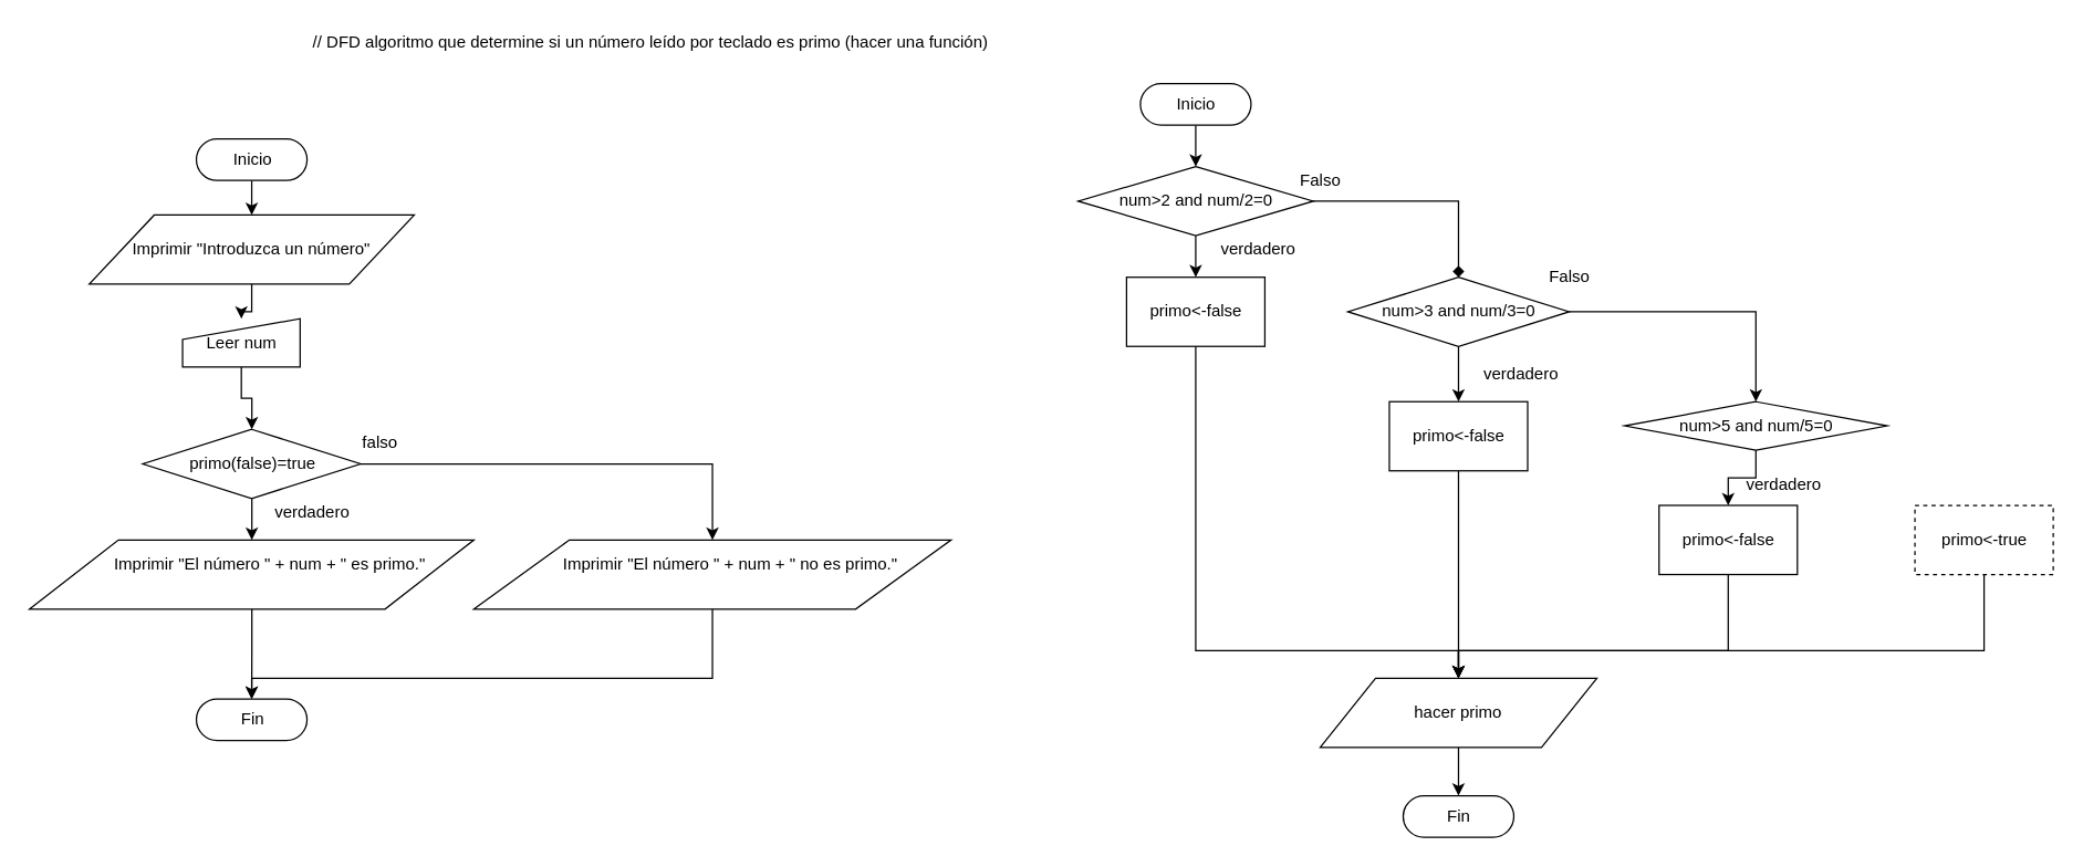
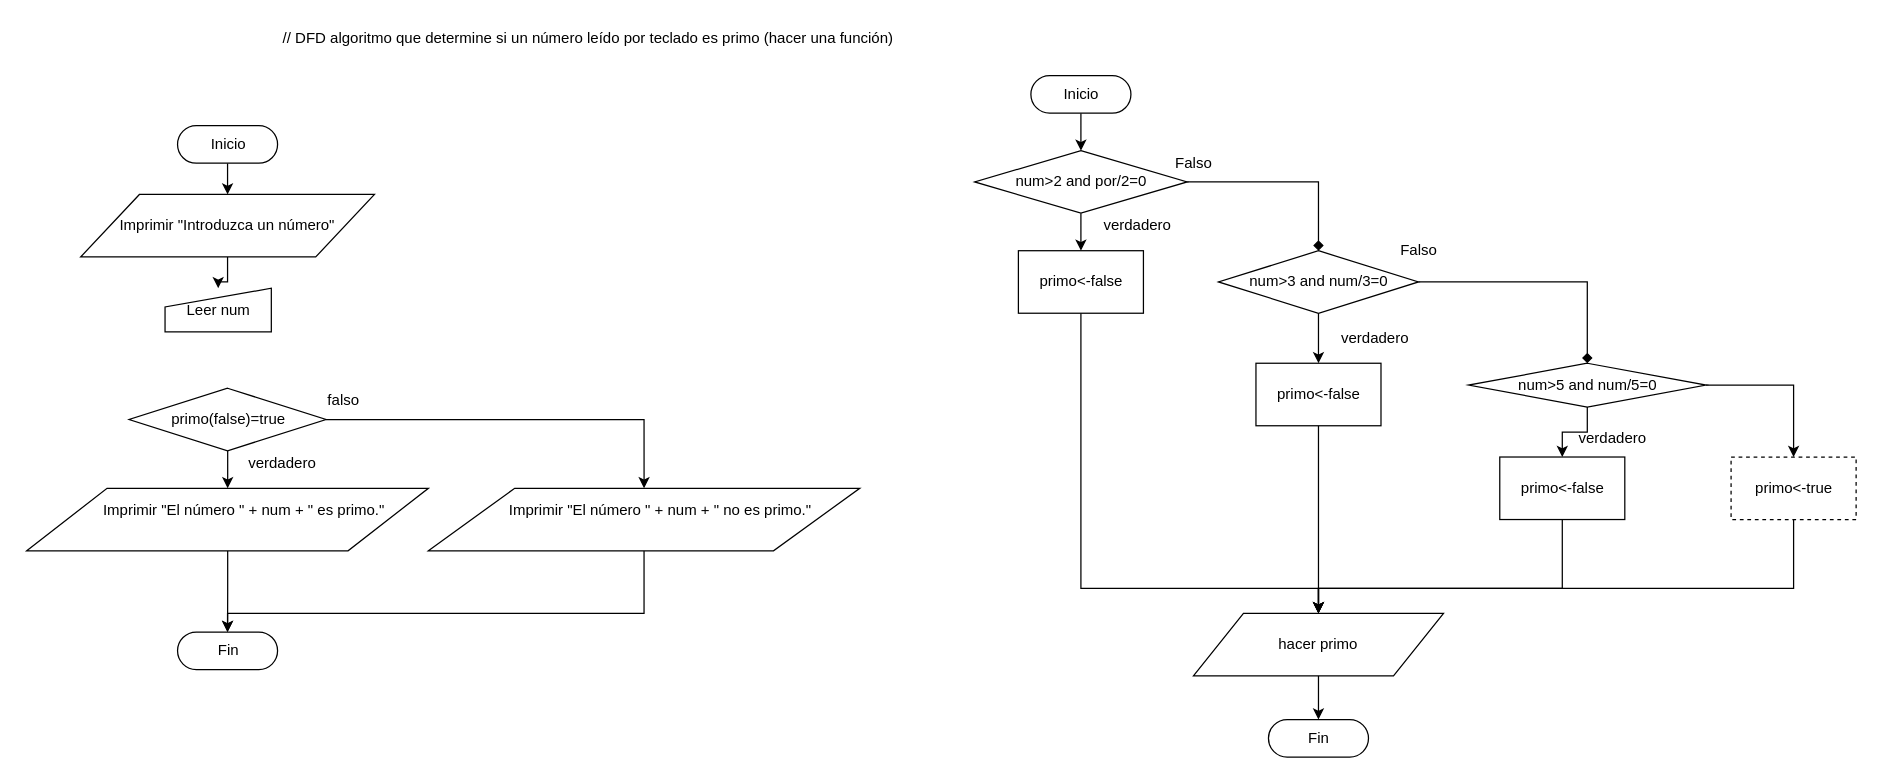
- <mxCell id="7" value="num&amp;gt;2 and num/2=0" style="shape=rhombus;html=1;dashed=0;whitespace=wrap;perimeter=rhombusPerimeter;" vertex="1" parent="1"><mxGeometry x="779" y="120" width="170" height="50" as="geometry" /></mxCell>
+ <mxCell id="7" value="num&amp;gt;2 and por/2=0" style="shape=rhombus;html=1;dashed=0;whitespace=wrap;perimeter=rhombusPerimeter;" vertex="1" parent="1"><mxGeometry x="779" y="120" width="170" height="50" as="geometry" /></mxCell>
- <mxCell id="13" style="edgeStyle=orthogonalEdgeStyle;rounded=0;orthogonalLoop=1;jettySize=auto;html=1;" edge="1" parent="1" source="14" target="21"><mxGeometry relative="1" as="geometry"><mxPoint x="1254" y="300" as="targetPoint" /></mxGeometry></mxCell>
+ <mxCell id="13" style="edgeStyle=orthogonalEdgeStyle;rounded=0;orthogonalLoop=1;jettySize=auto;html=1;endArrow=diamond;" edge="1" parent="1" source="14" target="21"><mxGeometry relative="1" as="geometry"><mxPoint x="1254" y="300" as="targetPoint" /></mxGeometry></mxCell>
- <mxCell id="34" style="edgeStyle=orthogonalEdgeStyle;rounded=0;orthogonalLoop=1;jettySize=auto;html=1;" edge="1" parent="1" source="35" target="38"><mxGeometry relative="1" as="geometry"><mxPoint x="181.5" y="320" as="targetPoint" /></mxGeometry></mxCell>
+ <mxCell id="20" style="edgeStyle=orthogonalEdgeStyle;rounded=0;orthogonalLoop=1;jettySize=auto;html=1;" edge="1" parent="1" source="21" target="26"><mxGeometry relative="1" as="geometry"><mxPoint x="1434" y="390" as="targetPoint" /></mxGeometry></mxCell>
